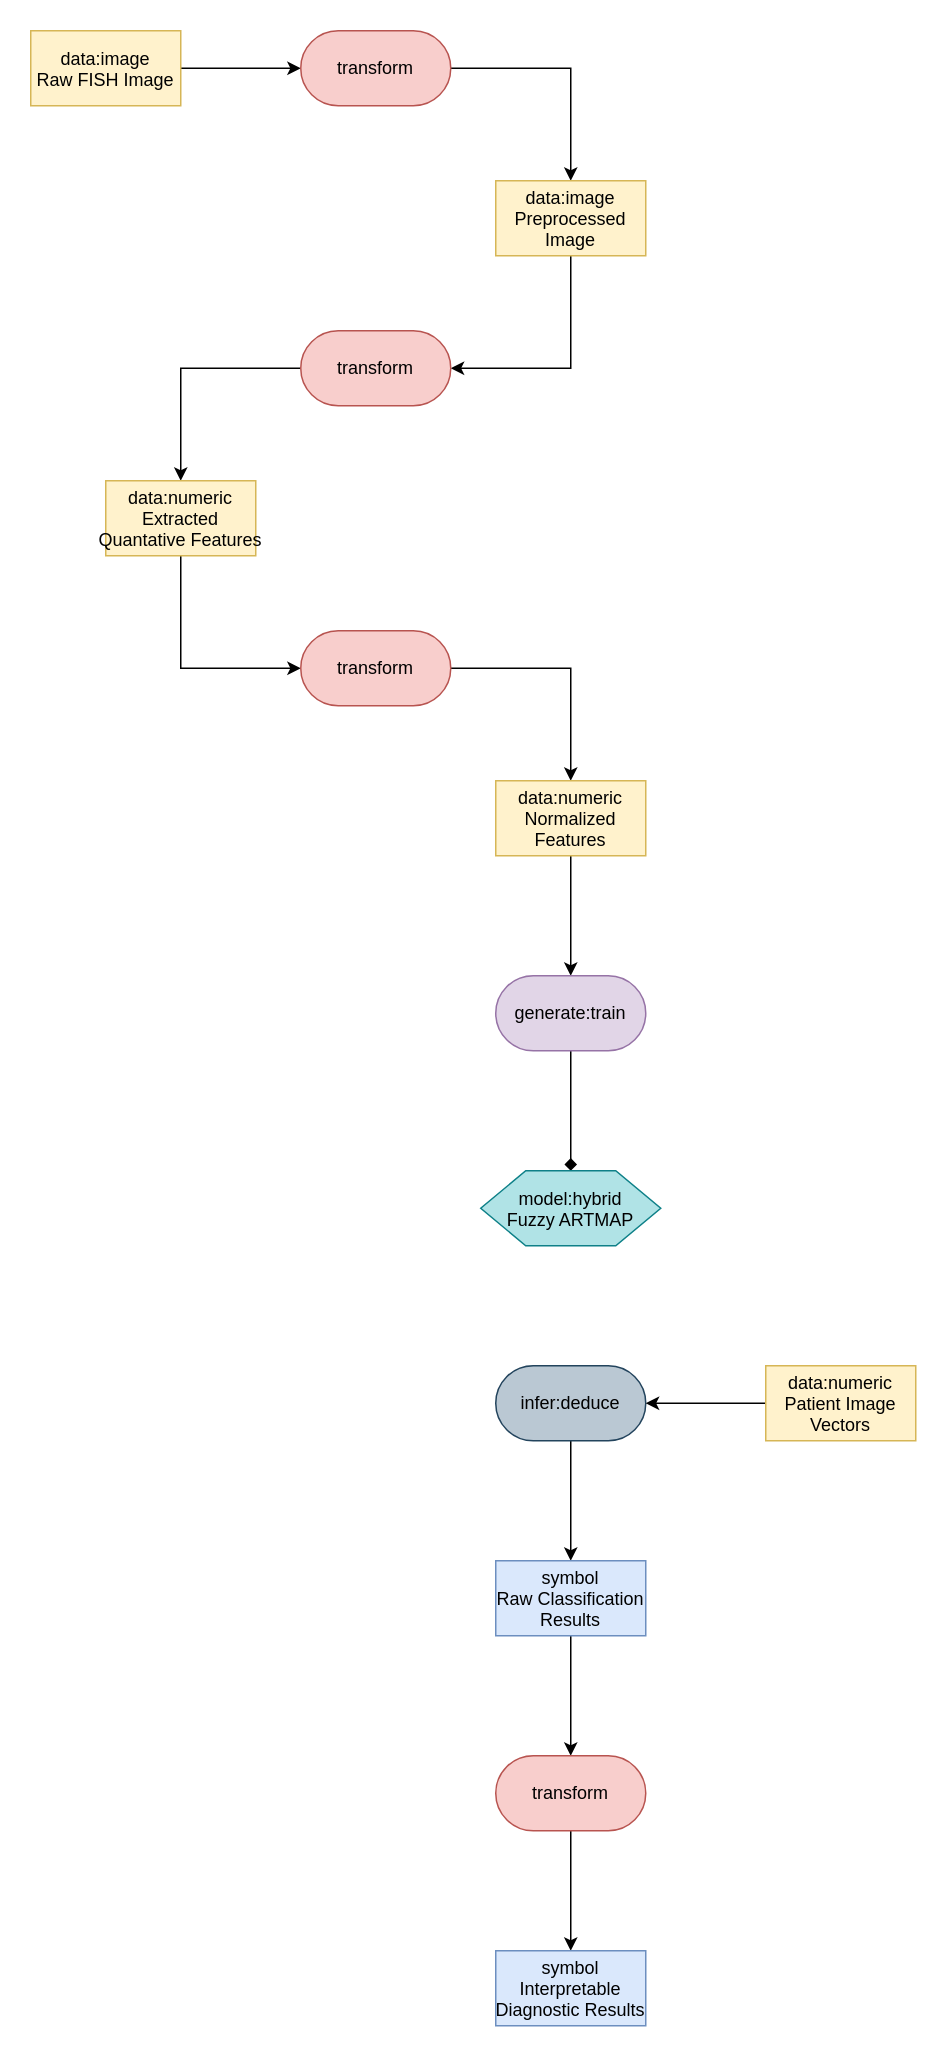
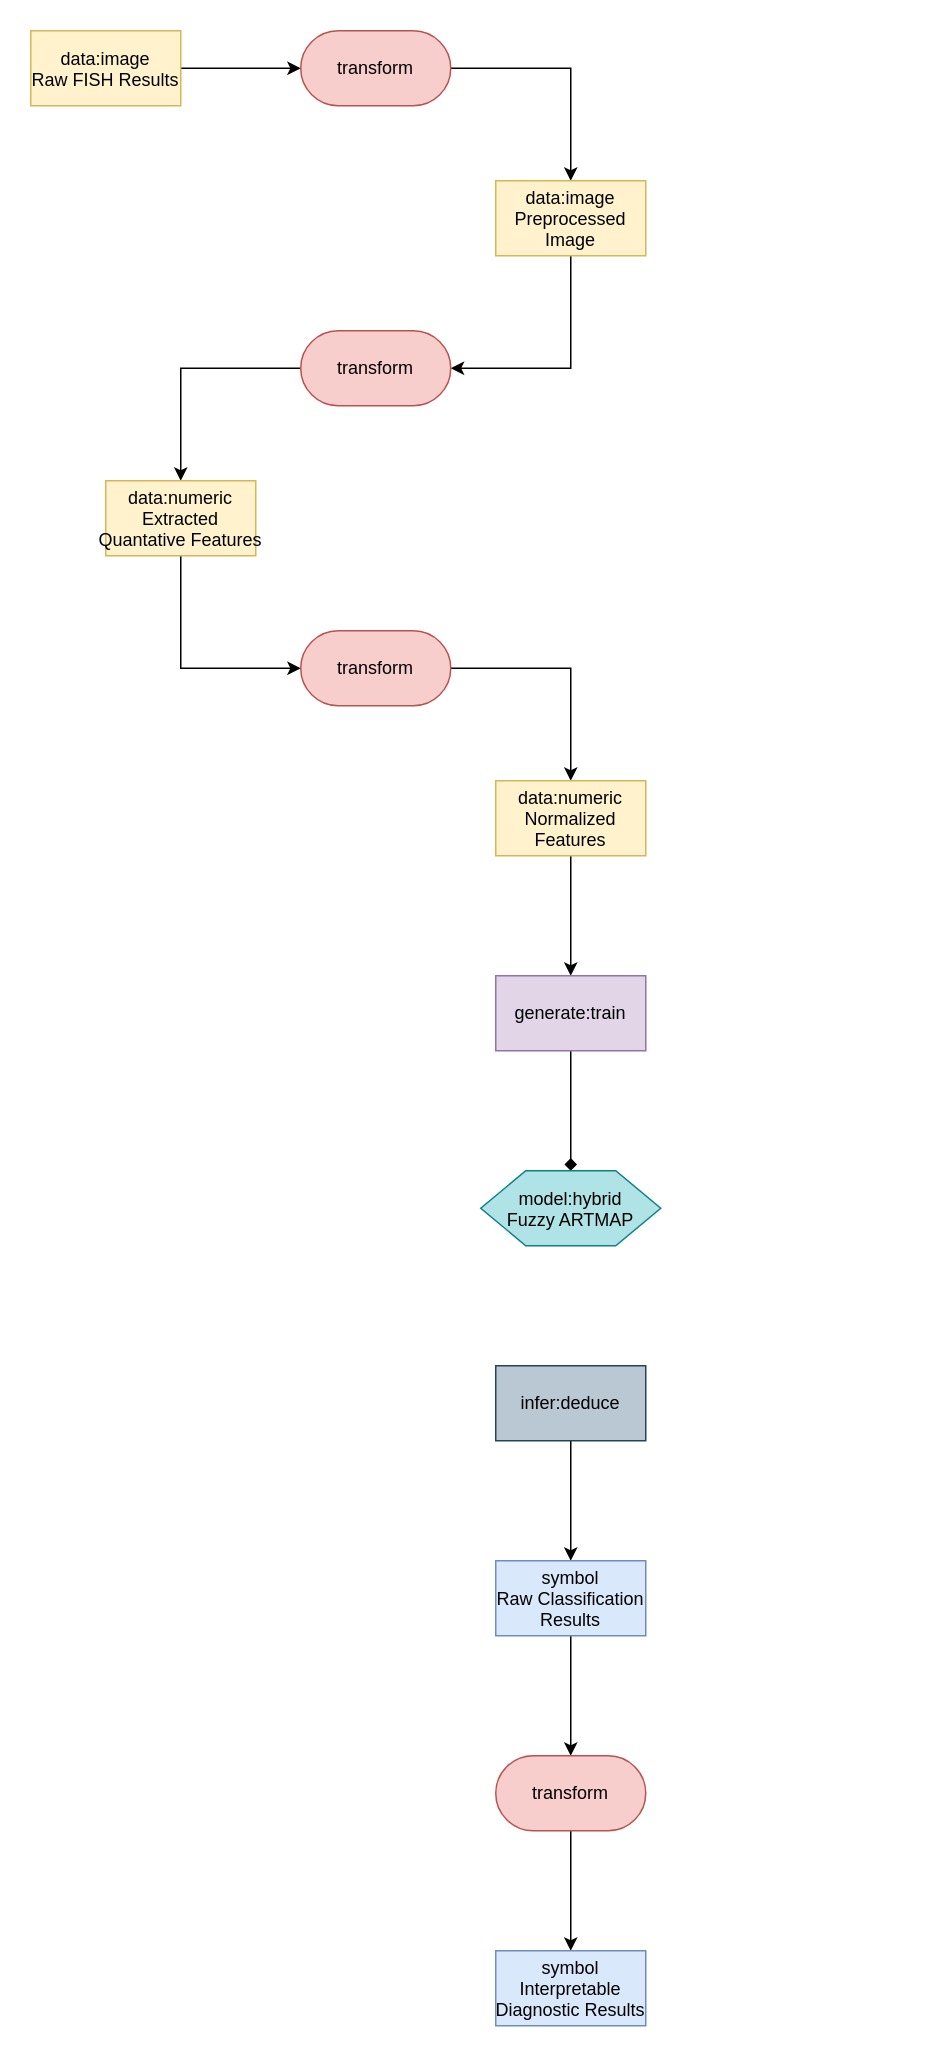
- <mxCell id="3" value="data:image&#10;Raw FISH Image" style="rectangle;fillColor=#fff2cc;strokeColor=#d6b656;" name="data" vertex="1" parent="1"><mxGeometry x="20" y="20" width="100" height="50" as="geometry" /></mxCell>
+ <mxCell id="3" value="data:image&#10;Raw FISH Results" style="rectangle;fillColor=#fff2cc;strokeColor=#d6b656;" name="data" vertex="1" parent="1"><mxGeometry x="20" y="20" width="100" height="50" as="geometry" /></mxCell>
- <mxCell id="17" value="generate:train" style="rounded=1;whiteSpace=wrap;html=1;arcSize=50;fillColor=#e1d5e7;strokeColor=#9673a6;" name="generate:train" vertex="1" parent="1"><mxGeometry x="330" y="650" width="100" height="50" as="geometry" /></mxCell>
+ <mxCell id="17" value="generate:train" style="whiteSpace=wrap;html=1;arcSize=50;fillColor=#e1d5e7;strokeColor=#9673a6;rounded=0;" name="generate:train" vertex="1" parent="1"><mxGeometry x="330" y="650" width="100" height="50" as="geometry" /></mxCell>
- <mxCell id="20" value="infer:deduce" style="rounded=1;whiteSpace=wrap;html=1;arcSize=50;fillColor=#bac8d3;strokeColor=#23445d;" name="infer:deduce" vertex="1" parent="1"><mxGeometry x="330" y="910" width="100" height="50" as="geometry" /></mxCell>
+ <mxCell id="20" value="infer:deduce" style="whiteSpace=wrap;html=1;arcSize=50;fillColor=#bac8d3;strokeColor=#23445d;rounded=0;" name="infer:deduce" vertex="1" parent="1"><mxGeometry x="330" y="910" width="100" height="50" as="geometry" /></mxCell>
- <mxCell id="21" style="edgeStyle=orthogonalEdgeStyle;rounded=0;orthogonalLoop=1;jettySize=auto;html=1;exitX=0;exitY=0.5;exitDx=0;exitDy=0;entryX=1;entryY=0.5;entryDx=0;entryDy=0;" edge="1" parent="1" source="22" target="20"><mxGeometry relative="1" as="geometry" /></mxCell>
- <mxCell id="22" value="data:numeric&#10;Patient Image&#10;Vectors" style="rectangle;fillColor=#fff2cc;strokeColor=#d6b656;" name="data" vertex="1" parent="1"><mxGeometry x="510" y="910" width="100" height="50" as="geometry" /></mxCell>
